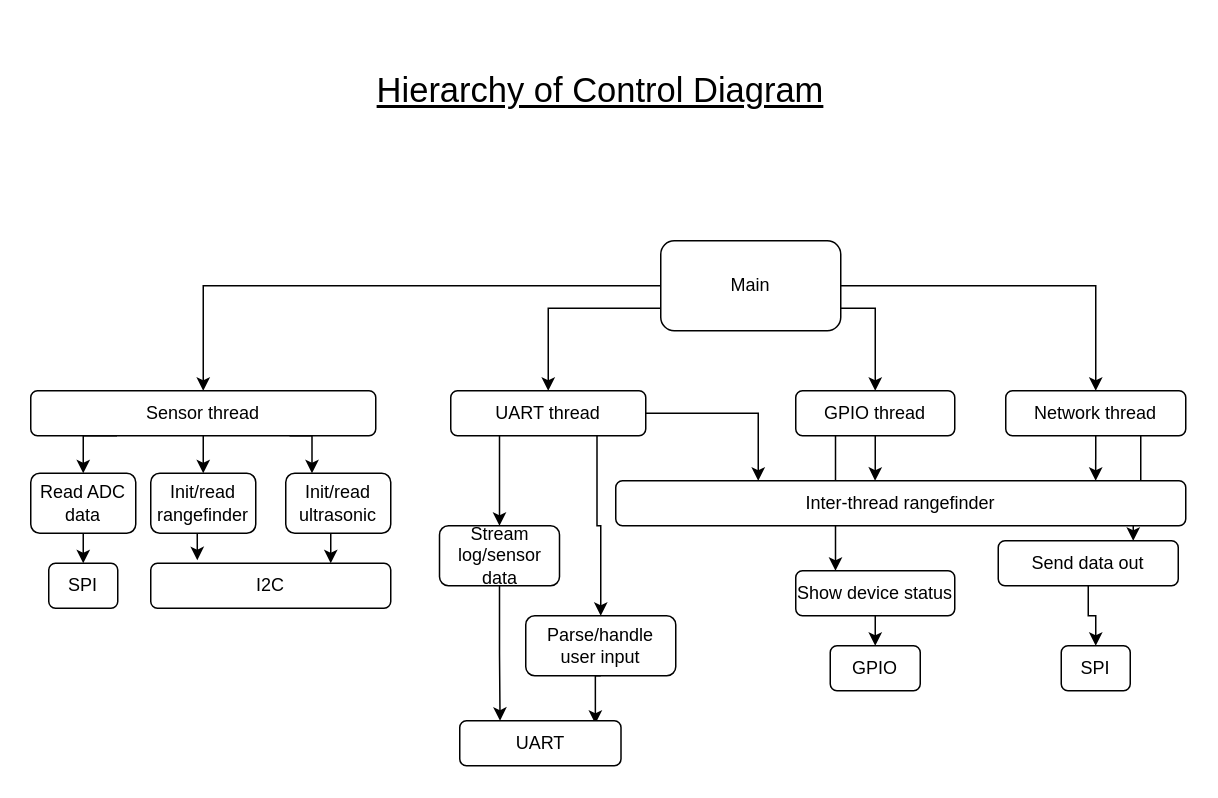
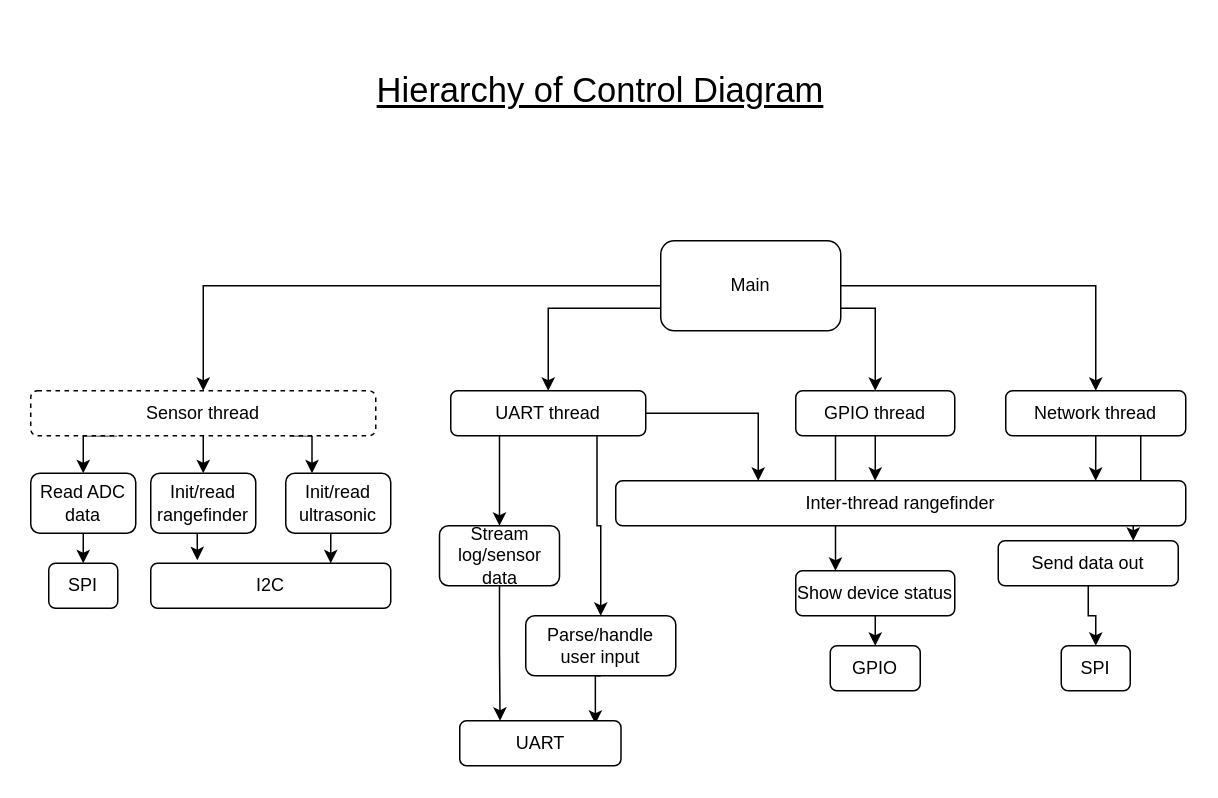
- <mxCell id="12" value="Sensor thread" style="rounded=1;whiteSpace=wrap;html=1;" vertex="1" parent="1"><mxGeometry x="20" y="260" width="230" height="30" as="geometry" /></mxCell>
+ <mxCell id="12" value="Sensor thread" style="rounded=1;whiteSpace=wrap;html=1;dashed=1;" vertex="1" parent="1"><mxGeometry x="20" y="260" width="230" height="30" as="geometry" /></mxCell>
